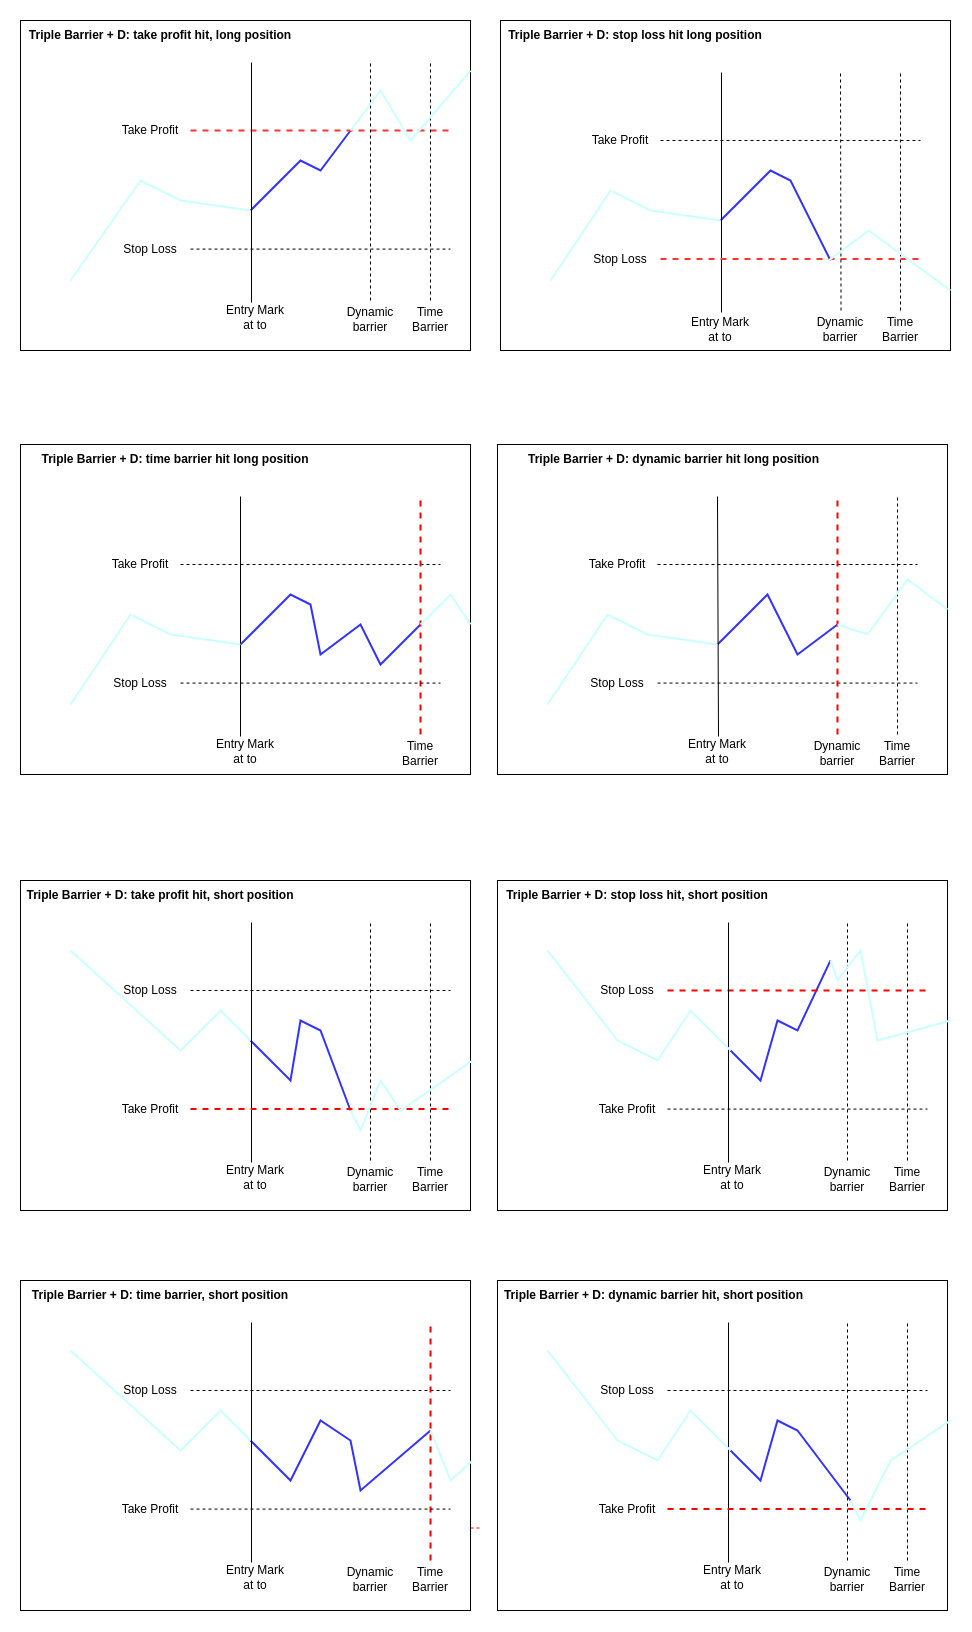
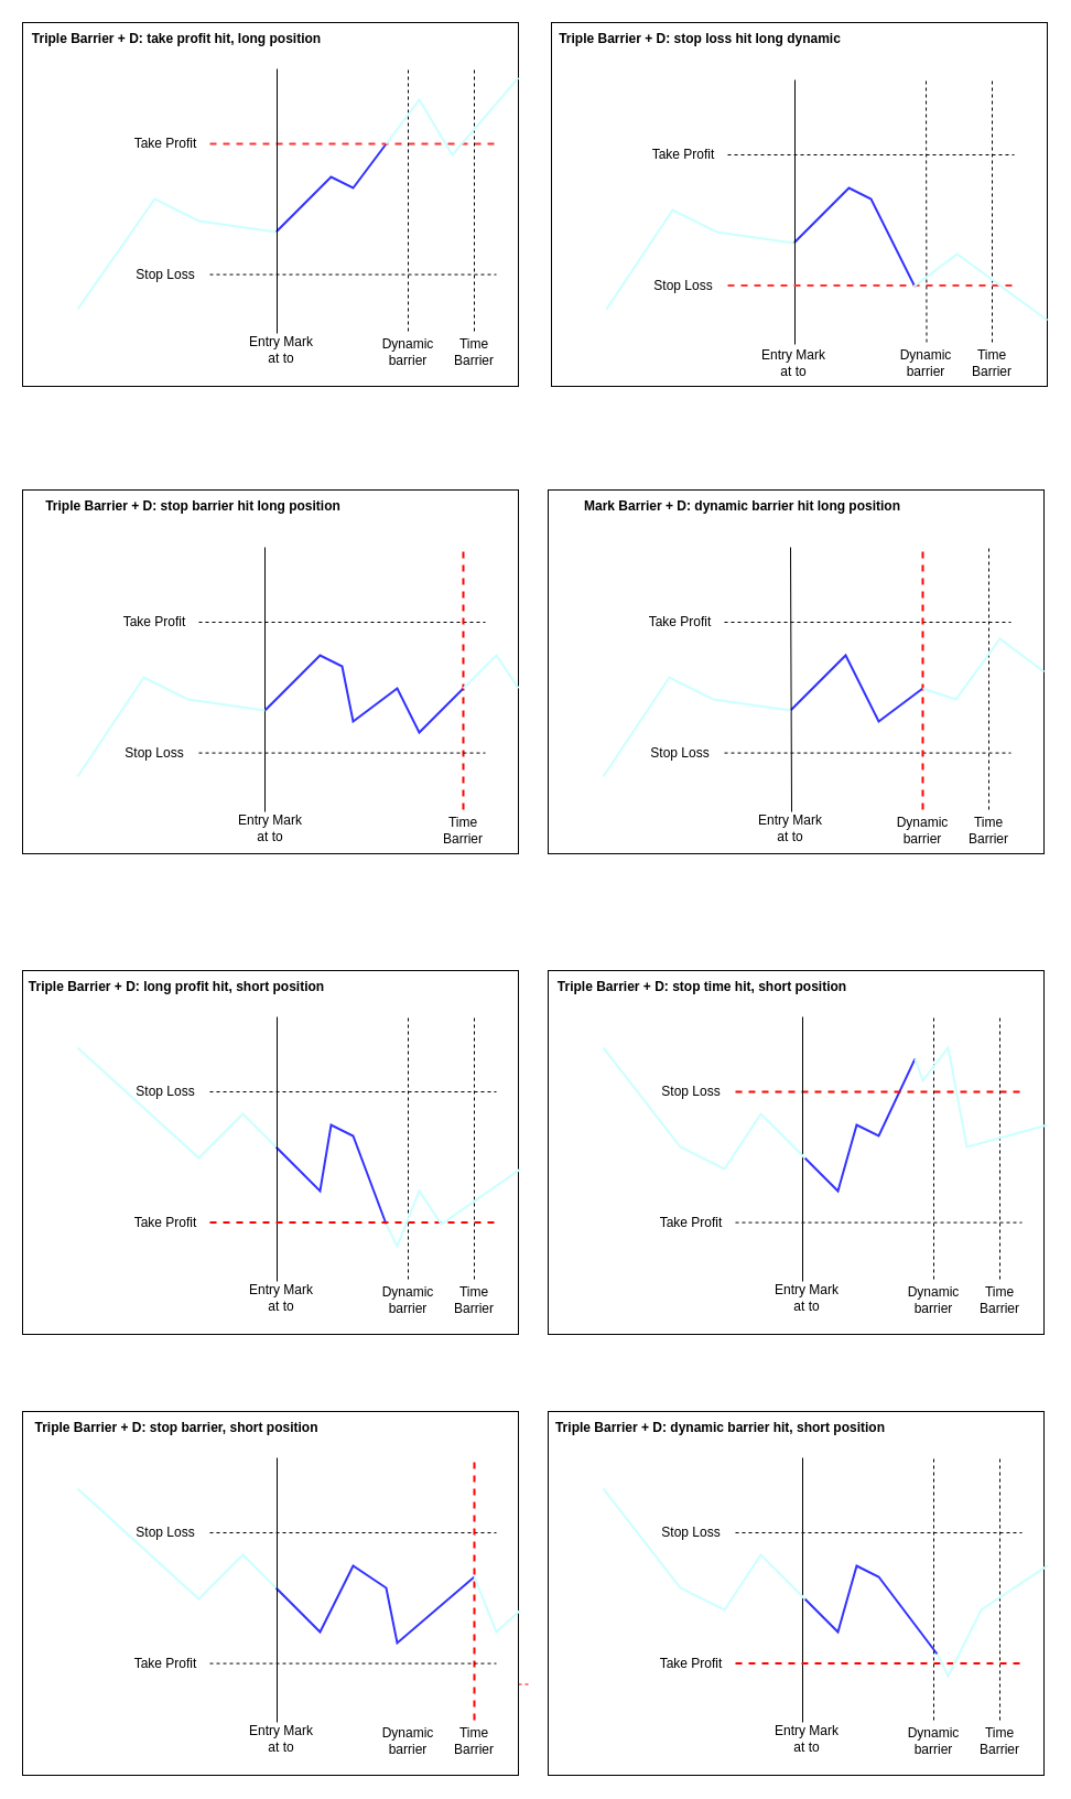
- <mxCell id="26" value="Triple Barrier + D: stop loss hit long position" style="text;html=1;strokeColor=none;fillColor=none;align=center;verticalAlign=middle;whiteSpace=wrap;rounded=0;dashed=1;fontFamily=Helvetica;fontSize=12;fontColor=default;fontStyle=1" parent="1" vertex="1"><mxGeometry x="500" y="20" width="270" height="30" as="geometry" /></mxCell>
+ <mxCell id="26" value="Triple Barrier + D: stop loss hit long dynamic" style="text;html=1;strokeColor=none;fillColor=none;align=center;verticalAlign=middle;whiteSpace=wrap;rounded=0;dashed=1;fontFamily=Helvetica;fontSize=12;fontColor=default;fontStyle=1" parent="1" vertex="1"><mxGeometry x="500" y="20" width="270" height="30" as="geometry" /></mxCell>
- <mxCell id="38" value="Triple Barrier + D: time barrier hit long position" style="text;html=1;strokeColor=none;fillColor=none;align=center;verticalAlign=middle;whiteSpace=wrap;rounded=0;dashed=1;fontFamily=Helvetica;fontSize=12;fontColor=default;fontStyle=1" parent="1" vertex="1"><mxGeometry x="20" y="444" width="310" height="30" as="geometry" /></mxCell>
+ <mxCell id="38" value="Triple Barrier + D: stop barrier hit long position" style="text;html=1;strokeColor=none;fillColor=none;align=center;verticalAlign=middle;whiteSpace=wrap;rounded=0;dashed=1;fontFamily=Helvetica;fontSize=12;fontColor=default;fontStyle=1" parent="1" vertex="1"><mxGeometry x="20" y="444" width="310" height="30" as="geometry" /></mxCell>
- <mxCell id="50" value="Triple Barrier + D: dynamic barrier hit long position" style="text;html=1;strokeColor=none;fillColor=none;align=center;verticalAlign=middle;whiteSpace=wrap;rounded=0;dashed=1;fontFamily=Helvetica;fontSize=12;fontColor=default;fontStyle=1" parent="1" vertex="1"><mxGeometry x="497" y="444" width="353" height="30" as="geometry" /></mxCell>
+ <mxCell id="50" value="Mark Barrier + D: dynamic barrier hit long position" style="text;html=1;strokeColor=none;fillColor=none;align=center;verticalAlign=middle;whiteSpace=wrap;rounded=0;dashed=1;fontFamily=Helvetica;fontSize=12;fontColor=default;fontStyle=1" parent="1" vertex="1"><mxGeometry x="497" y="444" width="353" height="30" as="geometry" /></mxCell>
- <mxCell id="70" value="Triple Barrier + D: take profit hit, short position" style="text;html=1;strokeColor=none;fillColor=none;align=center;verticalAlign=middle;whiteSpace=wrap;rounded=0;dashed=1;fontFamily=Helvetica;fontSize=12;fontColor=default;fontStyle=1" parent="1" vertex="1"><mxGeometry x="20" y="880" width="280" height="30" as="geometry" /></mxCell>
+ <mxCell id="70" value="Triple Barrier + D: long profit hit, short position" style="text;html=1;strokeColor=none;fillColor=none;align=center;verticalAlign=middle;whiteSpace=wrap;rounded=0;dashed=1;fontFamily=Helvetica;fontSize=12;fontColor=default;fontStyle=1" parent="1" vertex="1"><mxGeometry x="20" y="880" width="280" height="30" as="geometry" /></mxCell>
- <mxCell id="85" value="Triple Barrier + D: stop loss hit, short position" style="text;html=1;strokeColor=none;fillColor=none;align=center;verticalAlign=middle;whiteSpace=wrap;rounded=0;dashed=1;fontFamily=Helvetica;fontSize=12;fontColor=default;fontStyle=1" parent="1" vertex="1"><mxGeometry x="497" y="880" width="280" height="30" as="geometry" /></mxCell>
+ <mxCell id="85" value="Triple Barrier + D: stop time hit, short position" style="text;html=1;strokeColor=none;fillColor=none;align=center;verticalAlign=middle;whiteSpace=wrap;rounded=0;dashed=1;fontFamily=Helvetica;fontSize=12;fontColor=default;fontStyle=1" parent="1" vertex="1"><mxGeometry x="497" y="880" width="280" height="30" as="geometry" /></mxCell>
- <mxCell id="101" value="Triple Barrier + D: time barrier, short position" style="text;html=1;strokeColor=none;fillColor=none;align=center;verticalAlign=middle;whiteSpace=wrap;rounded=0;dashed=1;fontFamily=Helvetica;fontSize=12;fontColor=default;fontStyle=1" parent="1" vertex="1"><mxGeometry x="20" y="1280" width="280" height="30" as="geometry" /></mxCell>
+ <mxCell id="101" value="Triple Barrier + D: stop barrier, short position" style="text;html=1;strokeColor=none;fillColor=none;align=center;verticalAlign=middle;whiteSpace=wrap;rounded=0;dashed=1;fontFamily=Helvetica;fontSize=12;fontColor=default;fontStyle=1" parent="1" vertex="1"><mxGeometry x="20" y="1280" width="280" height="30" as="geometry" /></mxCell>
